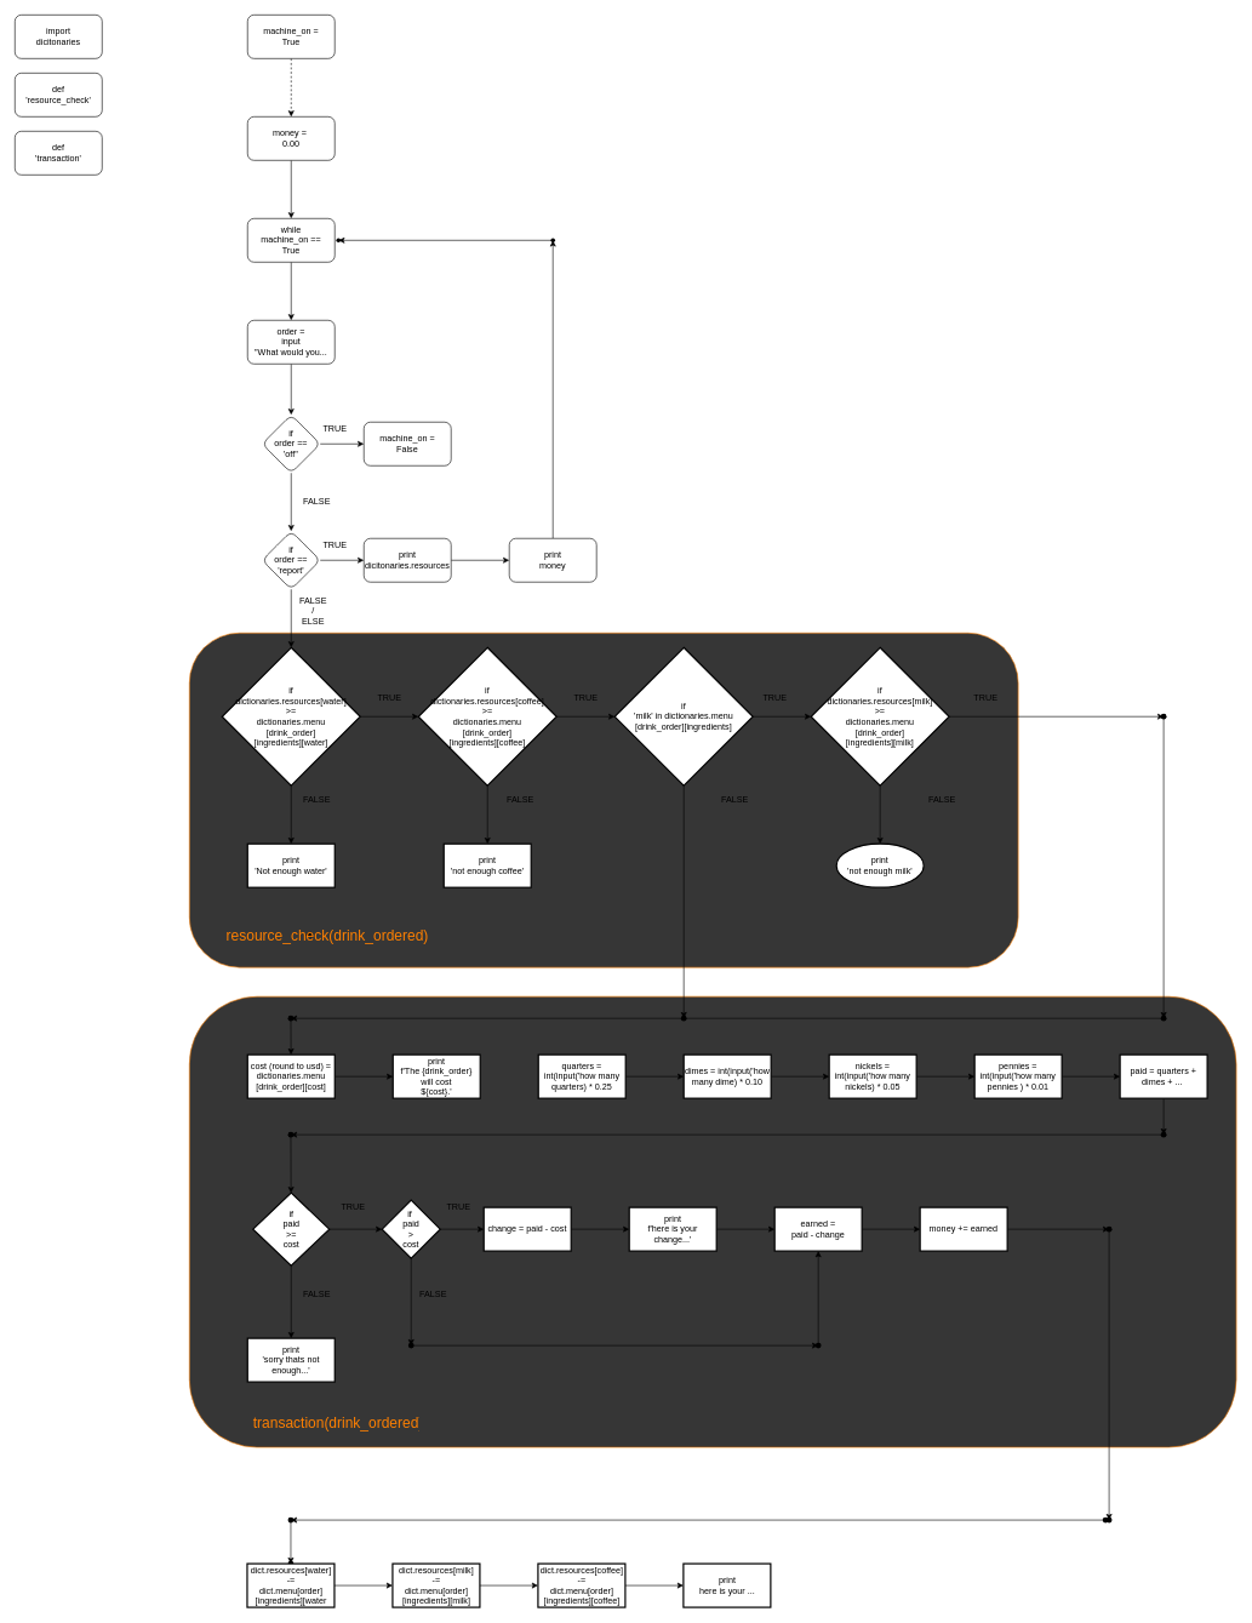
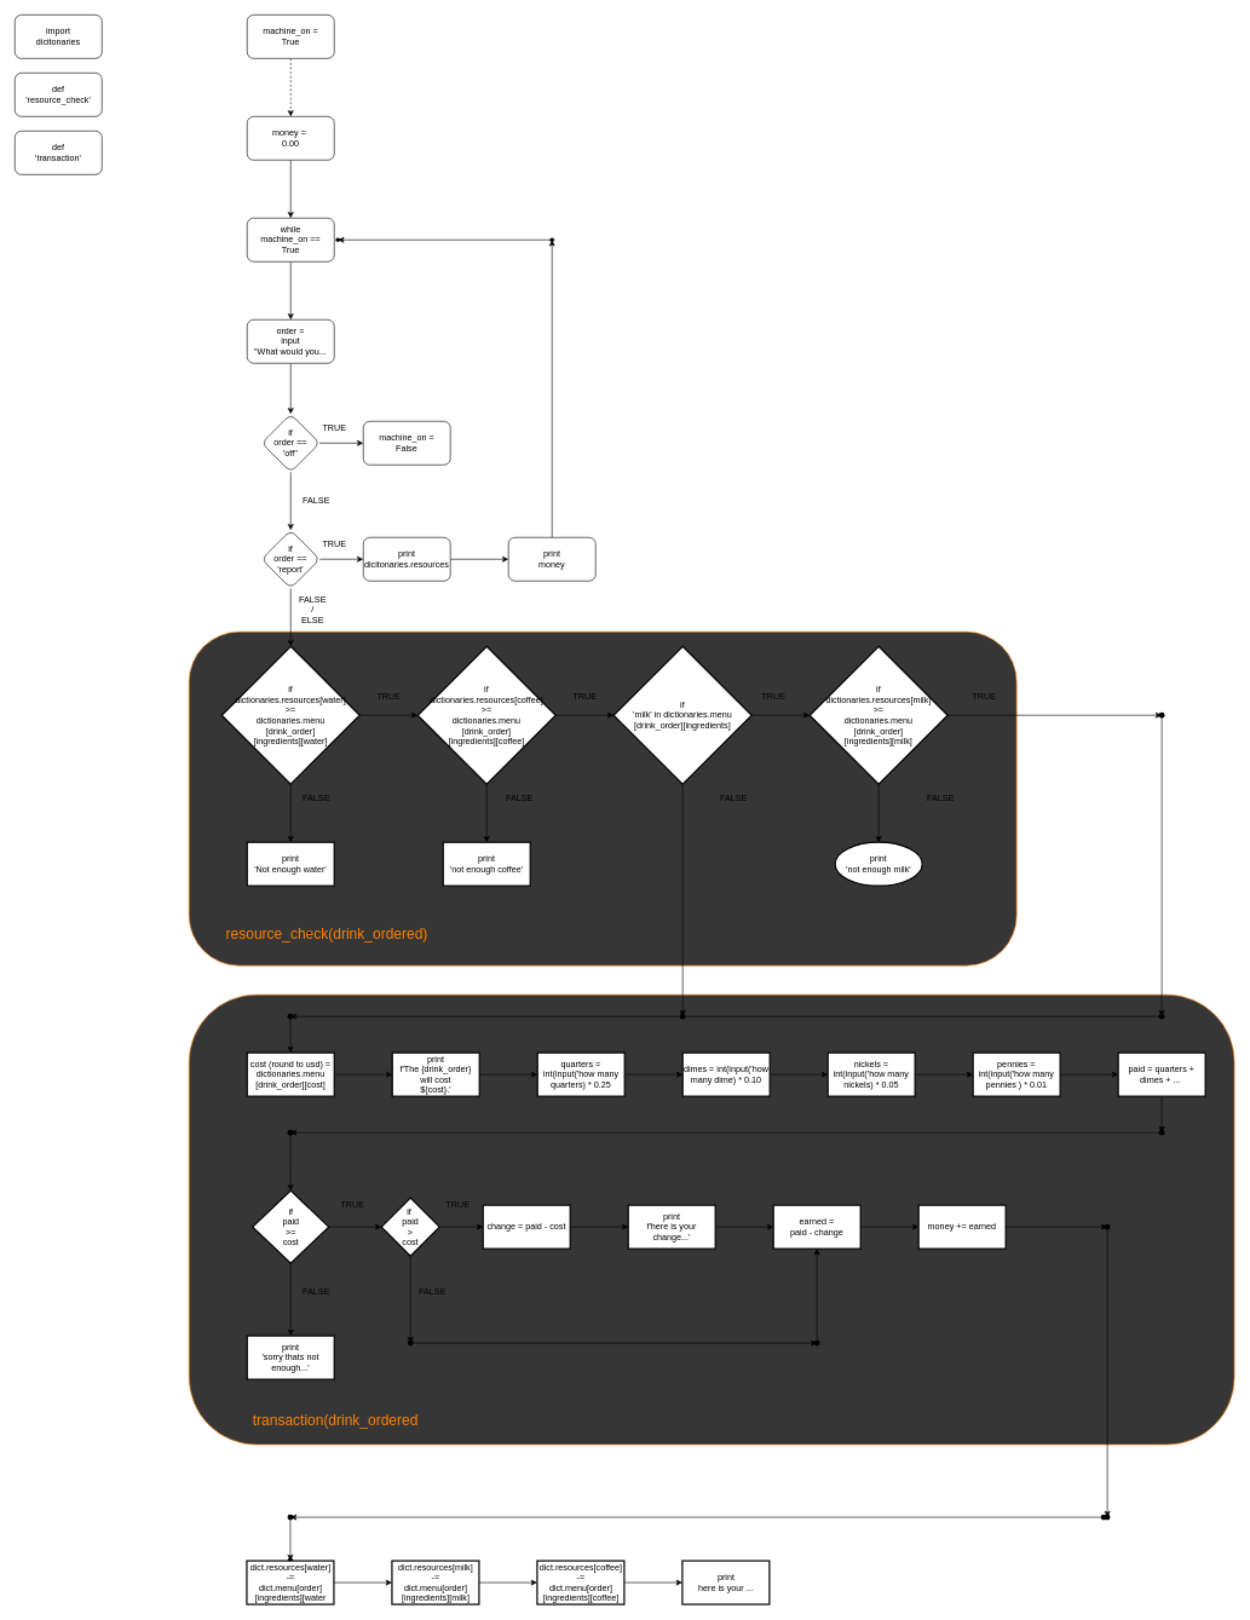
+ <mxCell id="53" value="" style="edgeStyle=none;html=1;" parent="1" source="54" target="62" edge="1"><mxGeometry relative="1" as="geometry" /></mxCell>
